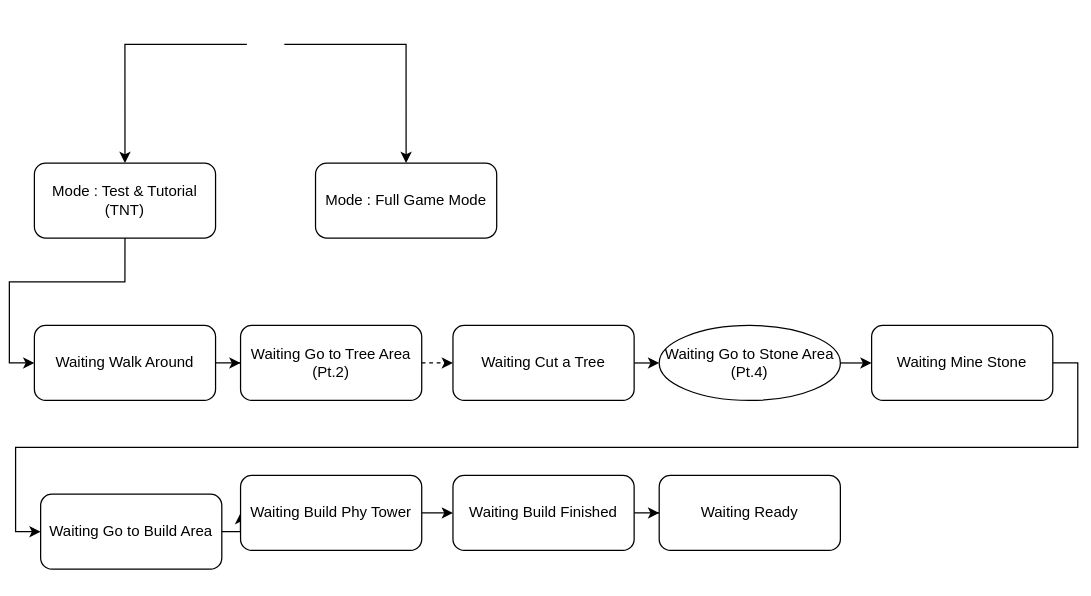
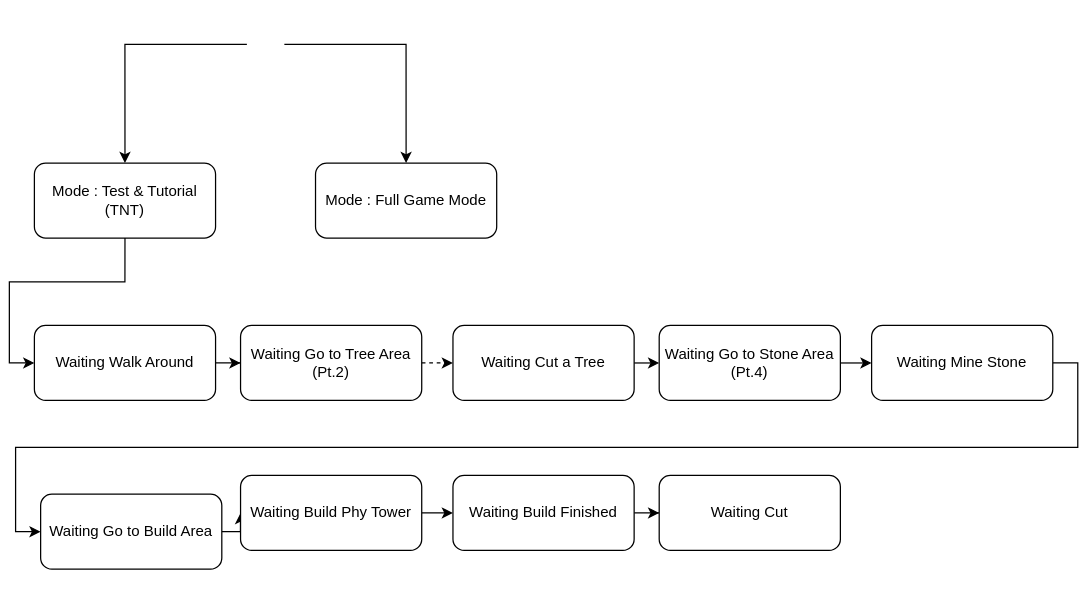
- <mxCell id="15" value="Waiting&amp;nbsp;Go to Stone Area (Pt.4)" style="ellipse;whiteSpace=wrap;html=1;" parent="1" vertex="1"><mxGeometry x="521" y="260" width="145" height="60" as="geometry" /></mxCell>
+ <mxCell id="15" value="Waiting&amp;nbsp;Go to Stone Area (Pt.4)" style="rounded=1;whiteSpace=wrap;html=1;" parent="1" vertex="1"><mxGeometry x="521" y="260" width="145" height="60" as="geometry" /></mxCell>
- <mxCell id="24" value="Waiting Ready" style="rounded=1;whiteSpace=wrap;html=1;" parent="1" vertex="1"><mxGeometry x="521" y="380" width="145" height="60" as="geometry" /></mxCell>
+ <mxCell id="24" value="Waiting Cut" style="rounded=1;whiteSpace=wrap;html=1;" parent="1" vertex="1"><mxGeometry x="521" y="380" width="145" height="60" as="geometry" /></mxCell>
